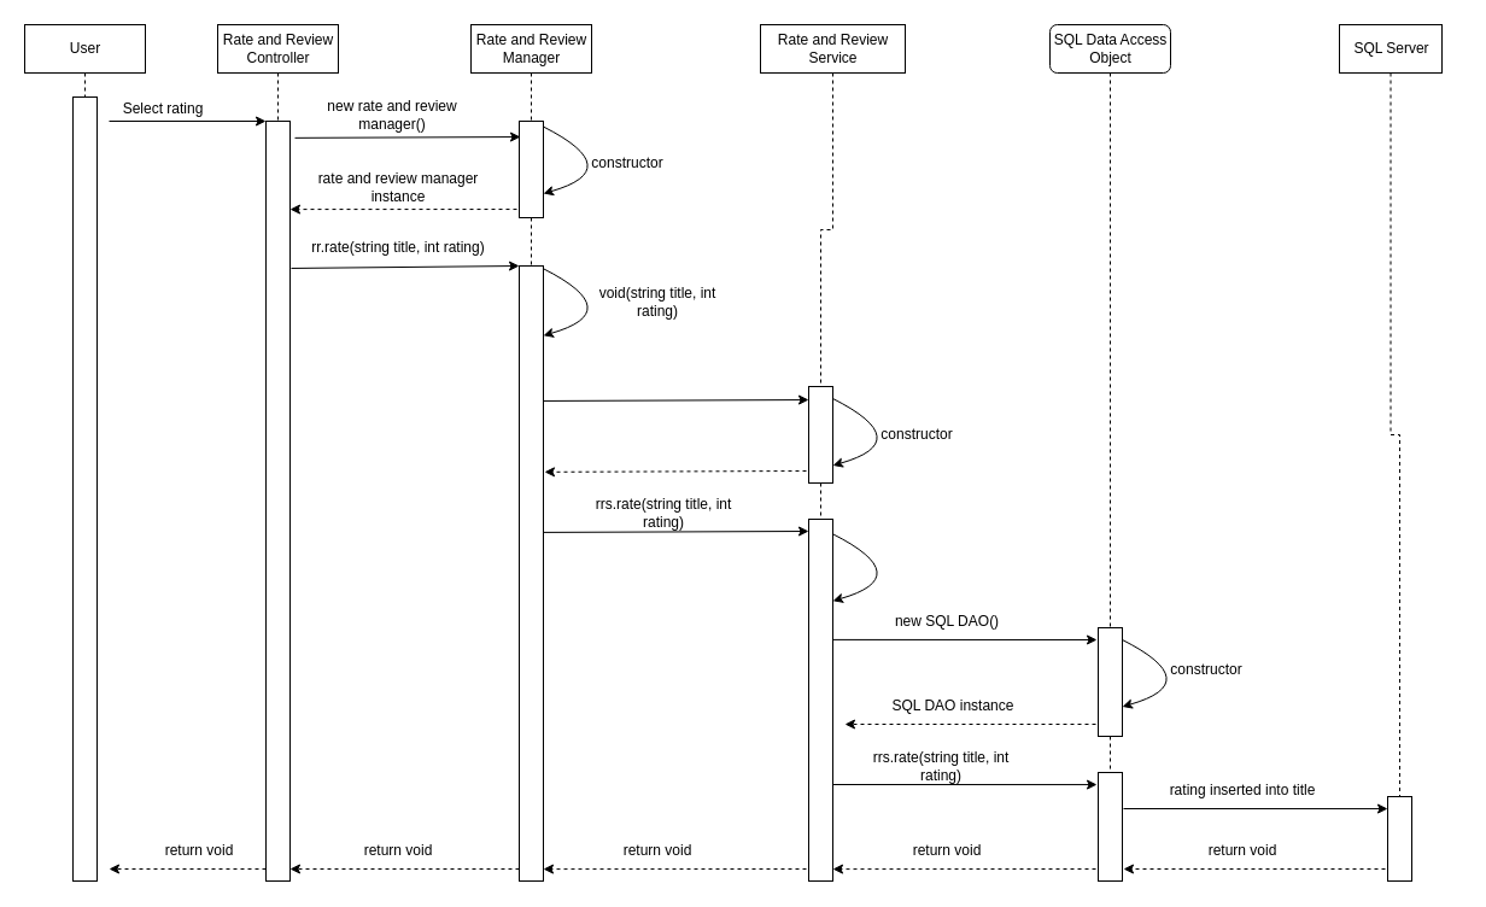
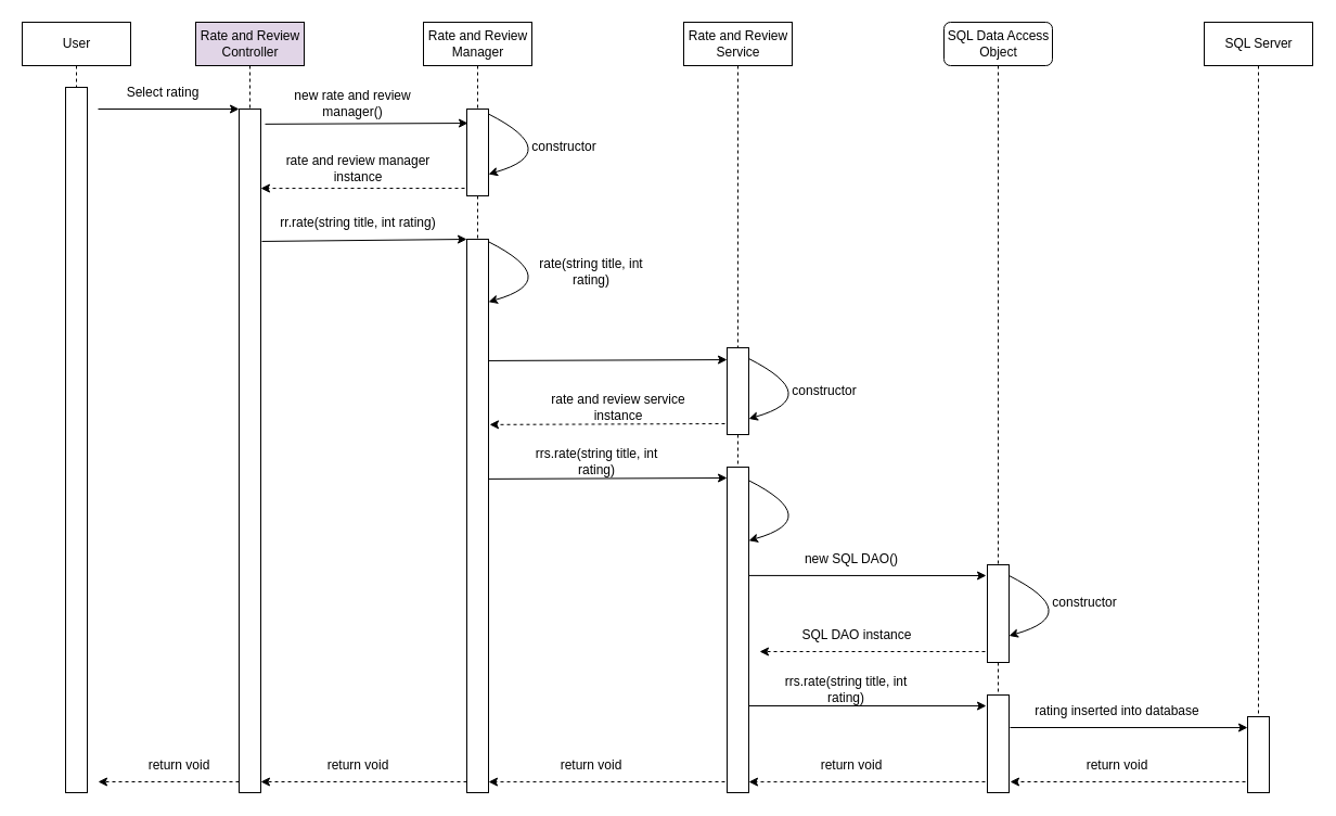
- <mxCell id="3" value="&lt;div&gt;Rate and Review&lt;br&gt;&lt;/div&gt;&lt;div&gt;Controller&lt;/div&gt;" style="html=1;" parent="1" vertex="1"><mxGeometry x="180" y="20" width="100" height="40" as="geometry" /></mxCell>
+ <mxCell id="3" value="&lt;div&gt;Rate and Review&lt;br&gt;&lt;/div&gt;&lt;div&gt;Controller&lt;/div&gt;" style="html=1;fillColor=#e1d5e7;" parent="1" vertex="1"><mxGeometry x="180" y="20" width="100" height="40" as="geometry" /></mxCell>
- <mxCell id="11" value="&lt;div&gt;Rate and Review&lt;br&gt;&lt;/div&gt;&lt;div&gt;Service&lt;br&gt;&lt;/div&gt;" style="html=1;" parent="1" vertex="1"><mxGeometry x="630" y="20" width="120" height="40" as="geometry" /></mxCell>
+ <mxCell id="11" value="&lt;div&gt;Rate and Review&lt;br&gt;&lt;/div&gt;&lt;div&gt;Service&lt;br&gt;&lt;/div&gt;" style="html=1;" parent="1" vertex="1"><mxGeometry x="630" y="20" width="100" height="40" as="geometry" /></mxCell>
- <mxCell id="44" value="SQL Server" style="html=1;" parent="1" vertex="1"><mxGeometry x="1110" y="20" width="85" height="40" as="geometry" /></mxCell>
+ <mxCell id="44" value="SQL Server" style="html=1;" parent="1" vertex="1"><mxGeometry x="1110" y="20" width="100" height="40" as="geometry" /></mxCell>
- <mxCell id="18" value="Select rating" style="text;html=1;strokeColor=none;fillColor=none;align=center;verticalAlign=middle;whiteSpace=wrap;rounded=0;" parent="1" vertex="1"><mxGeometry x="95" y="75" width="80" height="30" as="geometry" /></mxCell>
+ <mxCell id="18" value="Select rating" style="text;html=1;strokeColor=none;fillColor=none;align=center;verticalAlign=middle;whiteSpace=wrap;rounded=0;" parent="1" vertex="1"><mxGeometry x="110" y="70" width="80" height="30" as="geometry" /></mxCell>
- <mxCell id="23" value="void(string title, int rating)" style="text;html=1;strokeColor=none;fillColor=none;align=center;verticalAlign=middle;whiteSpace=wrap;rounded=0;" parent="1" vertex="1"><mxGeometry x="490" y="235" width="110" height="30" as="geometry" /></mxCell>
+ <mxCell id="23" value="rate(string title, int rating)" style="text;html=1;strokeColor=none;fillColor=none;align=center;verticalAlign=middle;whiteSpace=wrap;rounded=0;" parent="1" vertex="1"><mxGeometry x="490" y="235" width="110" height="30" as="geometry" /></mxCell>
+ <mxCell id="30" value="rate and review service instance" style="text;html=1;strokeColor=none;fillColor=none;align=center;verticalAlign=middle;whiteSpace=wrap;rounded=0;" parent="1" vertex="1"><mxGeometry x="500" y="360" width="140" height="30" as="geometry" /></mxCell>
- <mxCell id="52" value="rating inserted into title" style="text;html=1;strokeColor=none;fillColor=none;align=center;verticalAlign=middle;whiteSpace=wrap;rounded=0;" parent="1" vertex="1"><mxGeometry x="950" y="640" width="160" height="30" as="geometry" /></mxCell>
+ <mxCell id="52" value="rating inserted into database" style="text;html=1;strokeColor=none;fillColor=none;align=center;verticalAlign=middle;whiteSpace=wrap;rounded=0;" parent="1" vertex="1"><mxGeometry x="950" y="640" width="160" height="30" as="geometry" /></mxCell>
